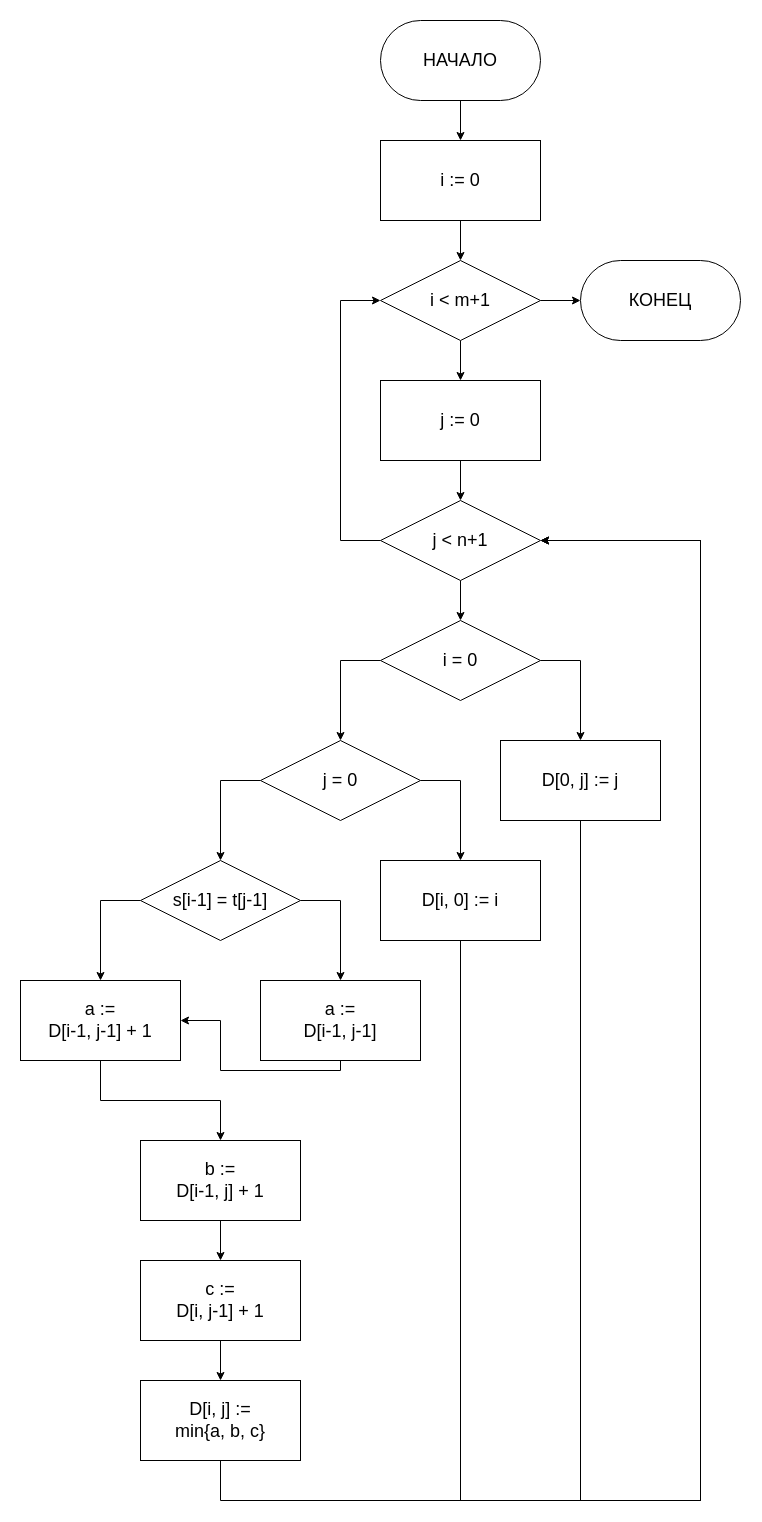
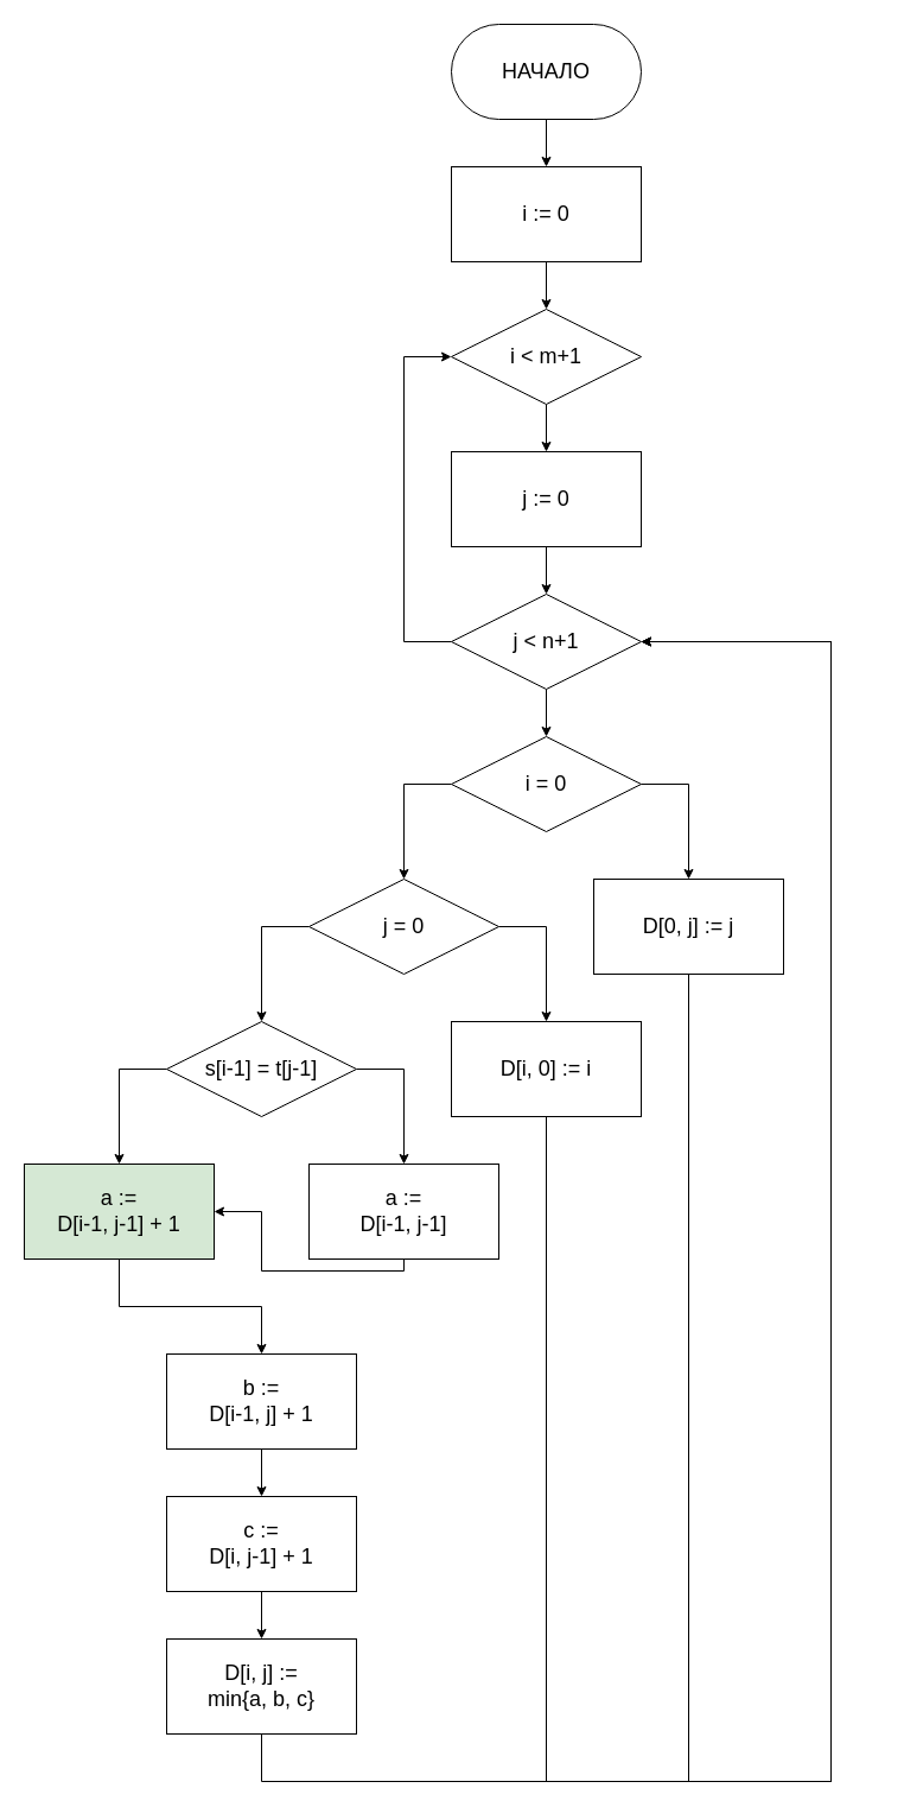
- <mxCell id="7" style="edgeStyle=orthogonalEdgeStyle;rounded=0;html=1;exitX=1;exitY=0.5;exitDx=0;exitDy=0;entryX=0;entryY=0.5;entryDx=0;entryDy=0;fontSize=18;" edge="1" parent="1" source="8" target="37"><mxGeometry relative="1" as="geometry" /></mxCell>
- <mxCell id="37" value="КОНЕЦ" style="rounded=1;whiteSpace=wrap;html=1;arcSize=50;fontSize=18;" vertex="1" parent="1"><mxGeometry x="580" y="260" width="160" height="80" as="geometry" /></mxCell>
- <mxCell id="28" value="a :=&lt;br style=&quot;font-size: 18px;&quot;&gt;D[i-1, j-1] + 1" style="rounded=0;whiteSpace=wrap;html=1;fontSize=18;" vertex="1" parent="1"><mxGeometry x="20" y="980" width="160" height="80" as="geometry" /></mxCell>
+ <mxCell id="28" value="a :=&lt;br style=&quot;font-size: 18px;&quot;&gt;D[i-1, j-1] + 1" style="rounded=0;whiteSpace=wrap;html=1;fontSize=18;fillColor=#d5e8d4;" vertex="1" parent="1"><mxGeometry x="20" y="980" width="160" height="80" as="geometry" /></mxCell>
